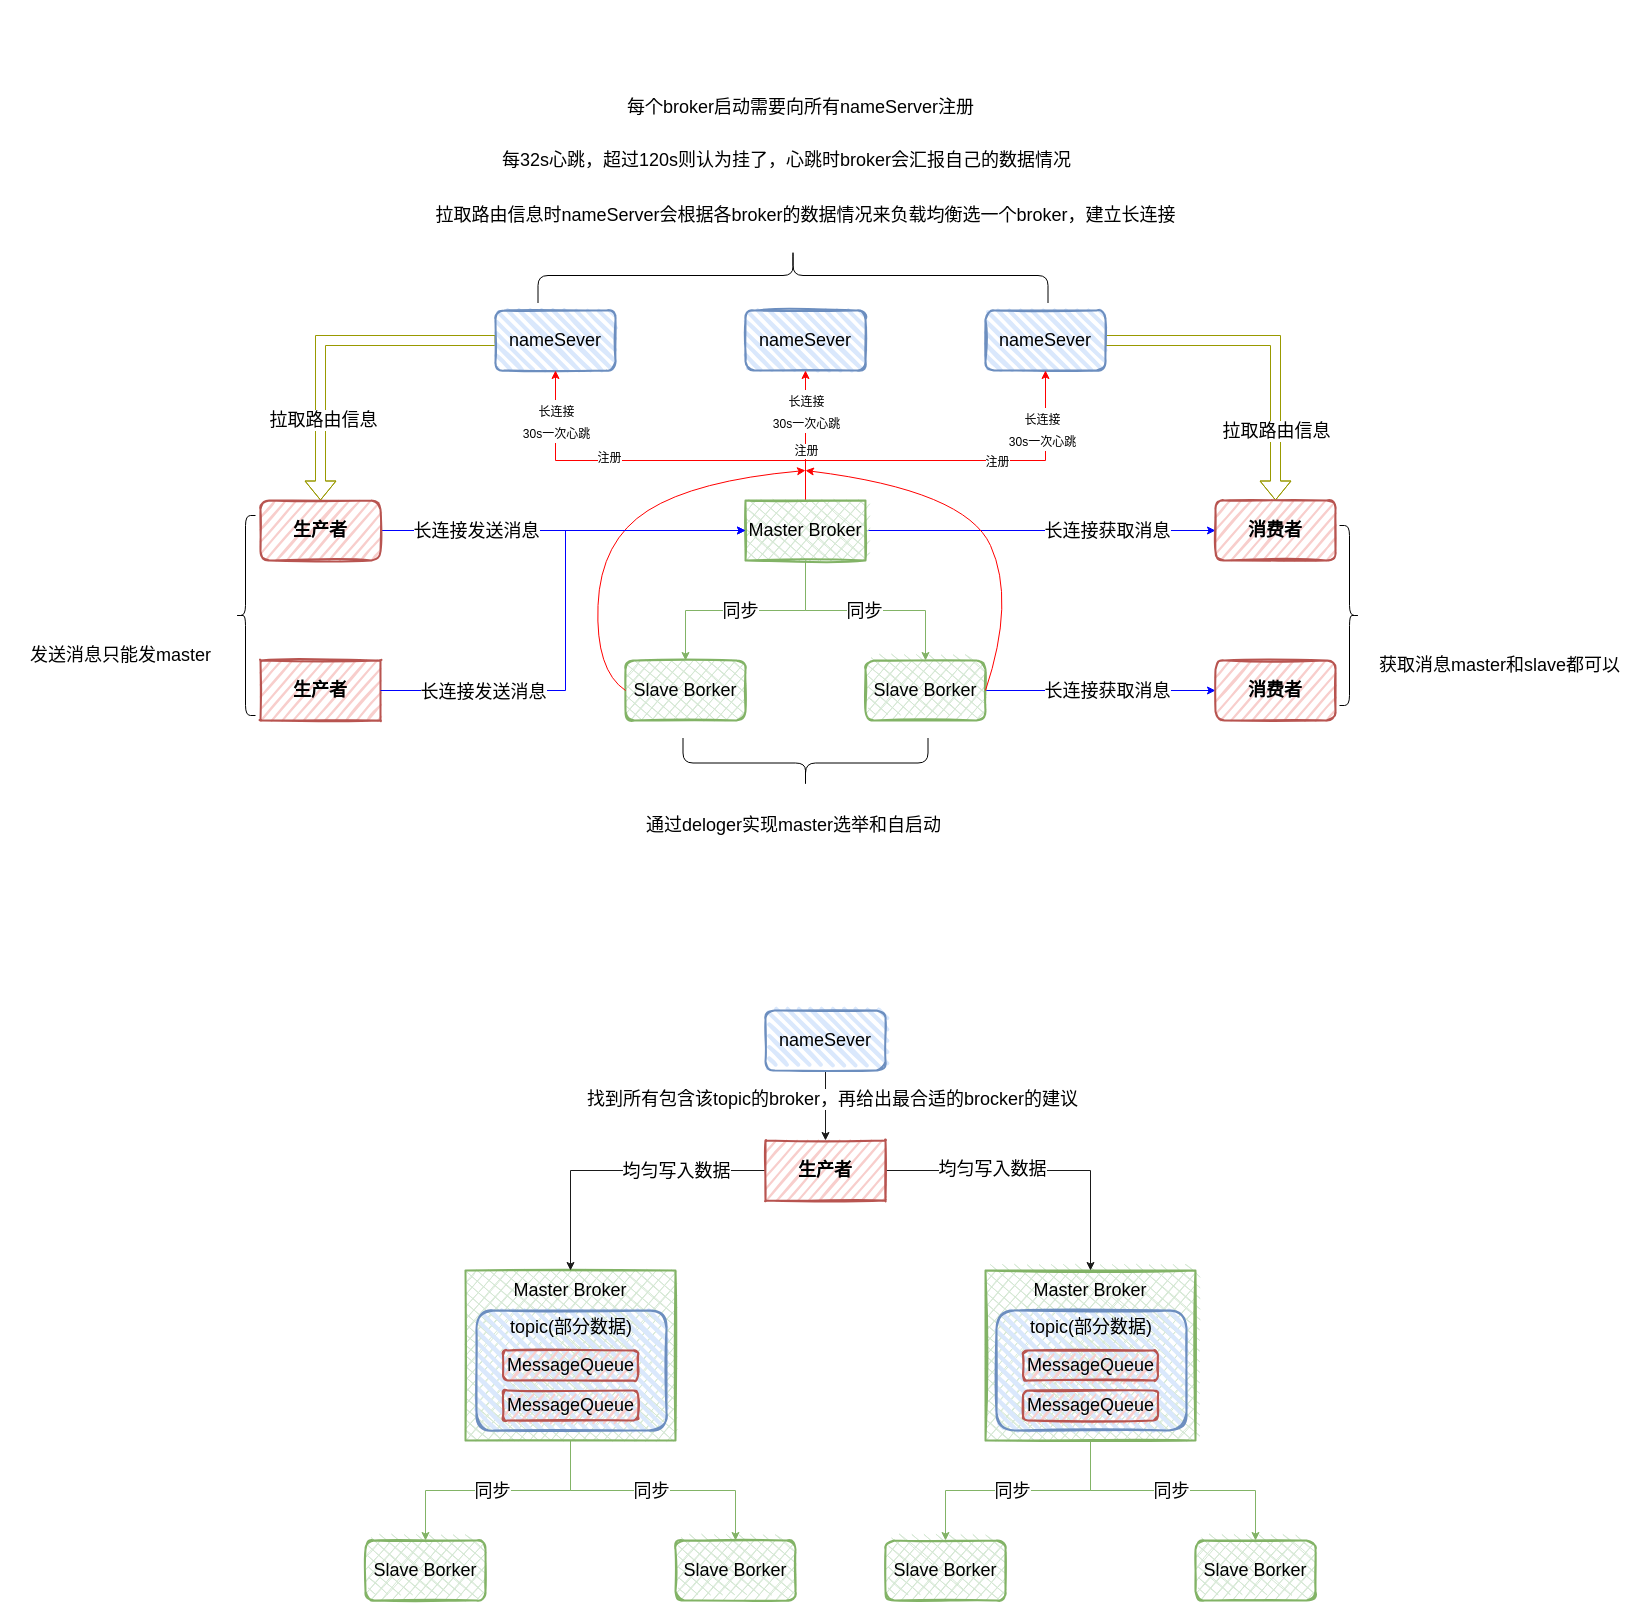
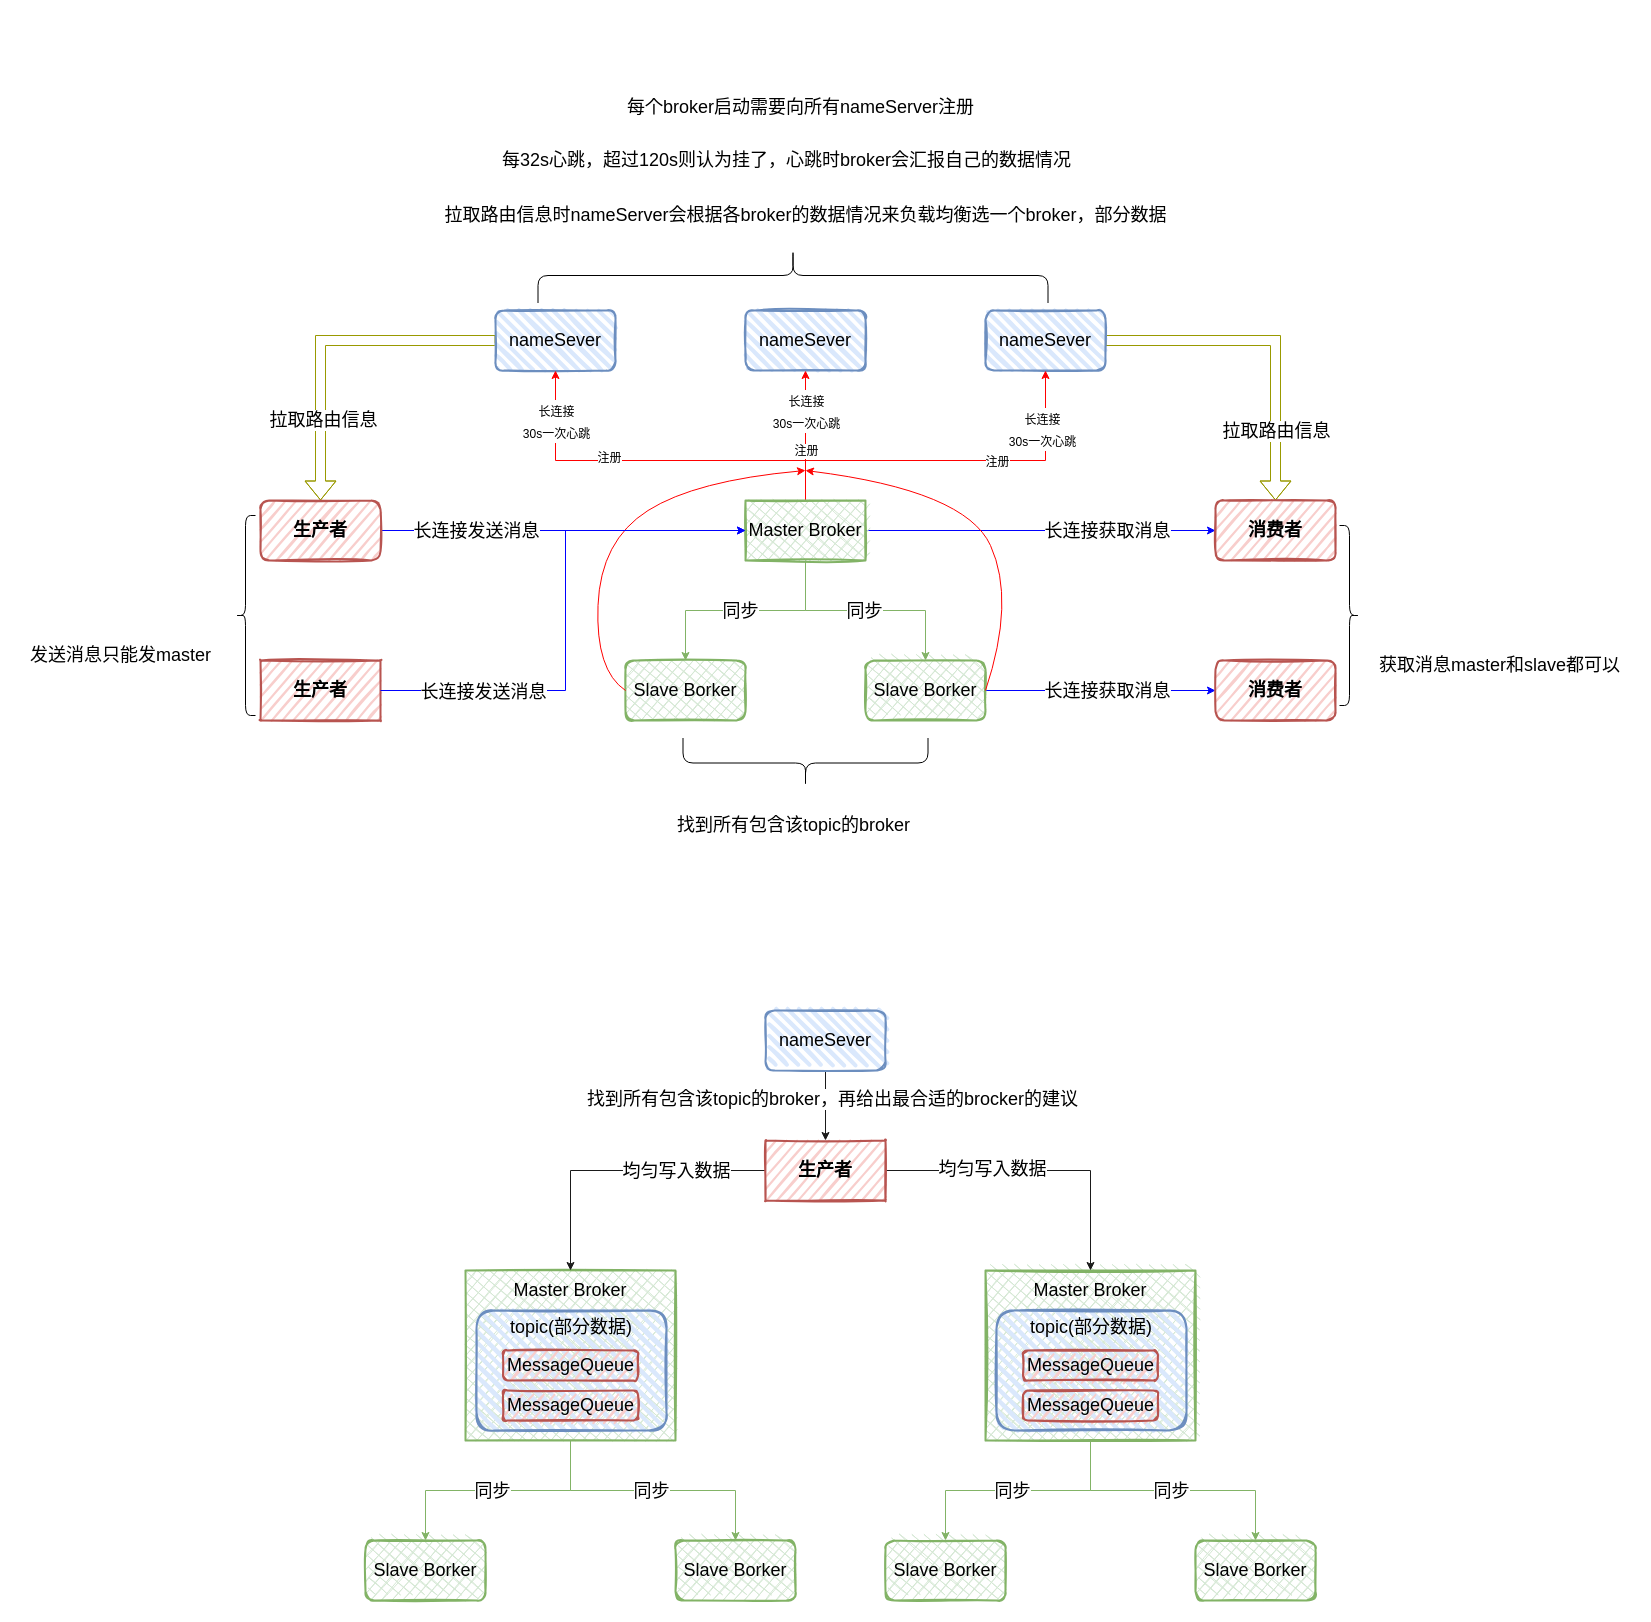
- <mxCell id="46" value="拉取路由信息时nameServer会根据各broker的数据情况来负载均衡选一个broker，建立长连接" style="text;html=1;align=center;verticalAlign=middle;resizable=0;points=[];autosize=1;strokeColor=none;fillColor=none;fontSize=18;" vertex="1" parent="1"><mxGeometry x="425" y="200" width="760" height="30" as="geometry" /></mxCell>
+ <mxCell id="46" value="拉取路由信息时nameServer会根据各broker的数据情况来负载均衡选一个broker，部分数据" style="text;html=1;align=center;verticalAlign=middle;resizable=0;points=[];autosize=1;strokeColor=none;fillColor=none;fontSize=18;" vertex="1" parent="1"><mxGeometry x="425" y="200" width="760" height="30" as="geometry" /></mxCell>
- <mxCell id="48" value="通过deloger实现master选举和自启动" style="text;html=1;align=center;verticalAlign=middle;resizable=0;points=[];autosize=1;strokeColor=none;fillColor=none;fontSize=18;" vertex="1" parent="1"><mxGeometry x="637.5" y="810" width="310" height="30" as="geometry" /></mxCell>
+ <mxCell id="48" value="找到所有包含该topic的broker" style="text;html=1;align=center;verticalAlign=middle;resizable=0;points=[];autosize=1;strokeColor=none;fillColor=none;fontSize=18;" vertex="1" parent="1"><mxGeometry x="637.5" y="810" width="310" height="30" as="geometry" /></mxCell>
